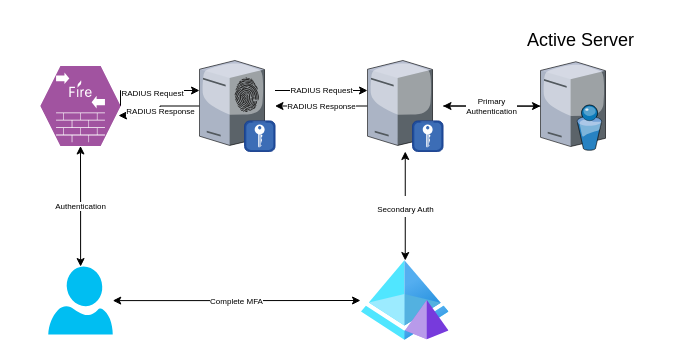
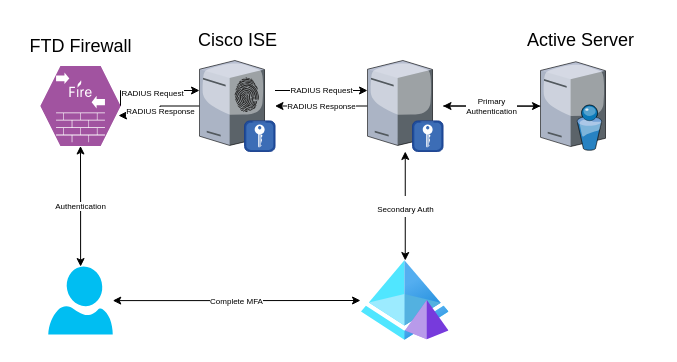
+ <mxCell id="15" value="Cisco ISE" style="text;html=1;resizable=0;autosize=1;align=center;verticalAlign=middle;points=[];fillColor=none;strokeColor=none;rounded=0;fontSize=18;" vertex="1" parent="1"><mxGeometry x="186.75" y="20" width="100" height="40" as="geometry" /></mxCell>
+ <mxCell id="14" value="FTD Firewall" style="text;html=1;resizable=0;autosize=1;align=center;verticalAlign=middle;points=[];fillColor=none;strokeColor=none;rounded=0;fontSize=18;" vertex="1" parent="1"><mxGeometry x="20" y="25.5" width="120" height="40" as="geometry" /></mxCell>
